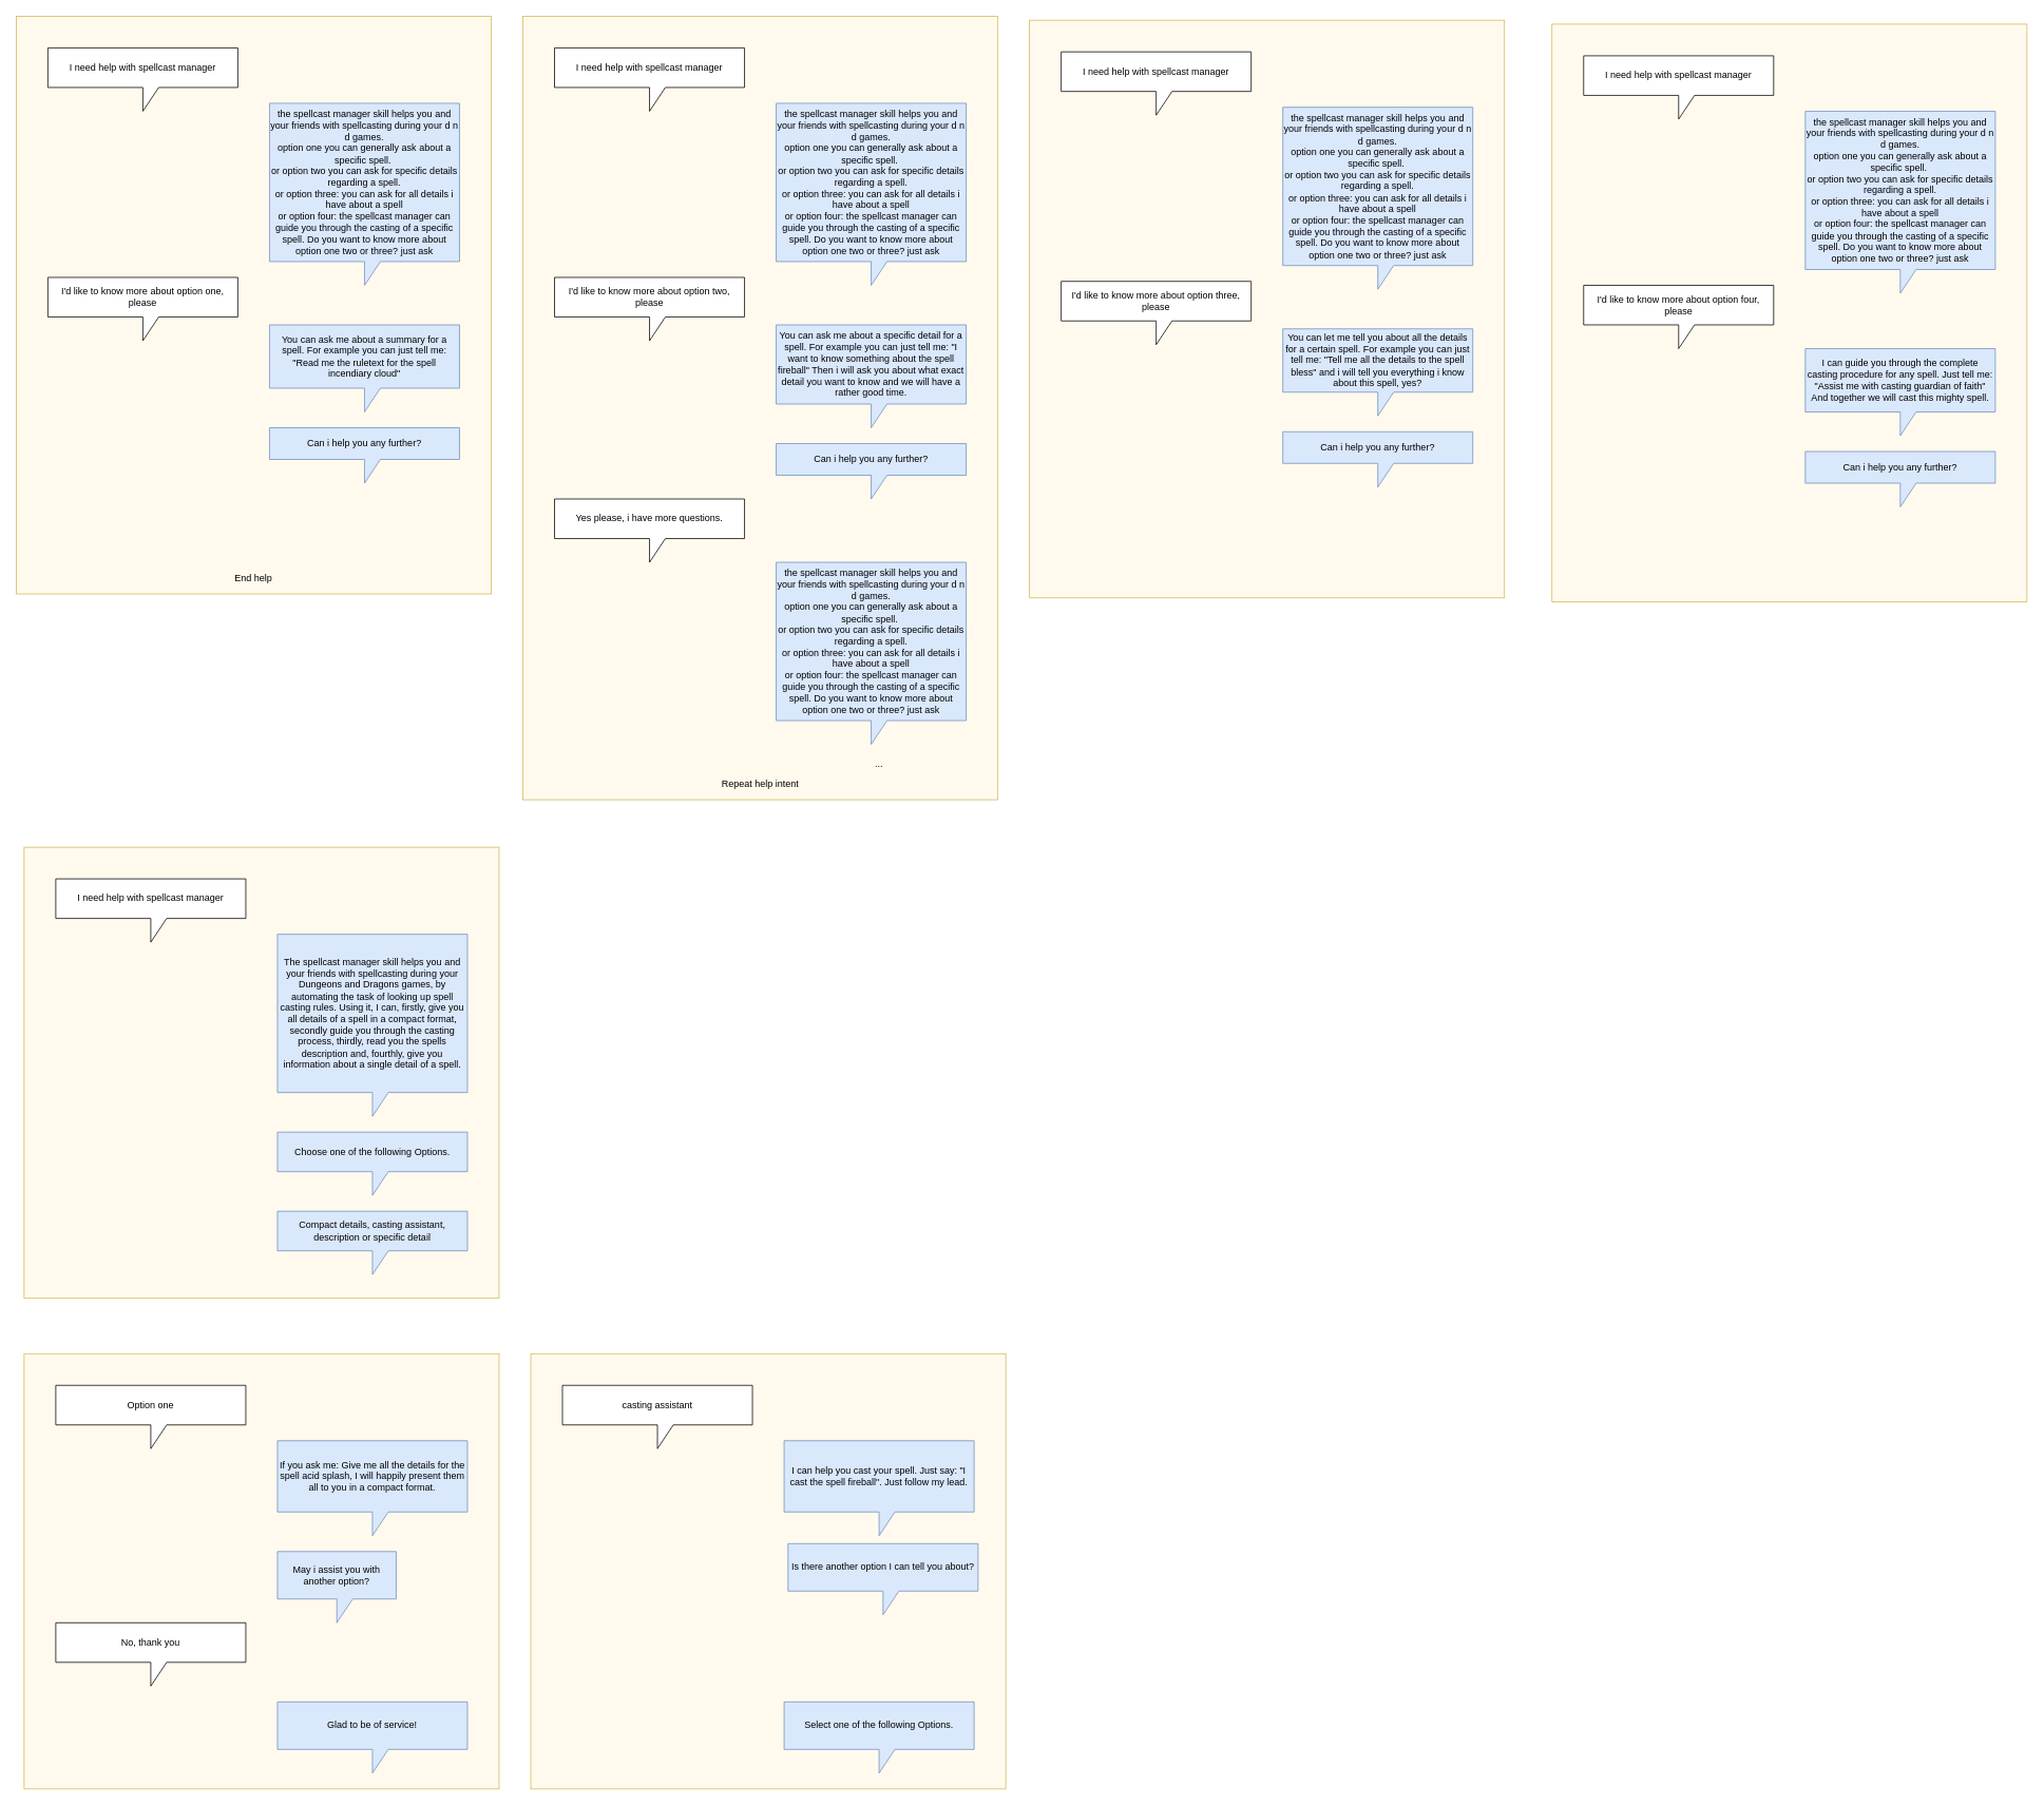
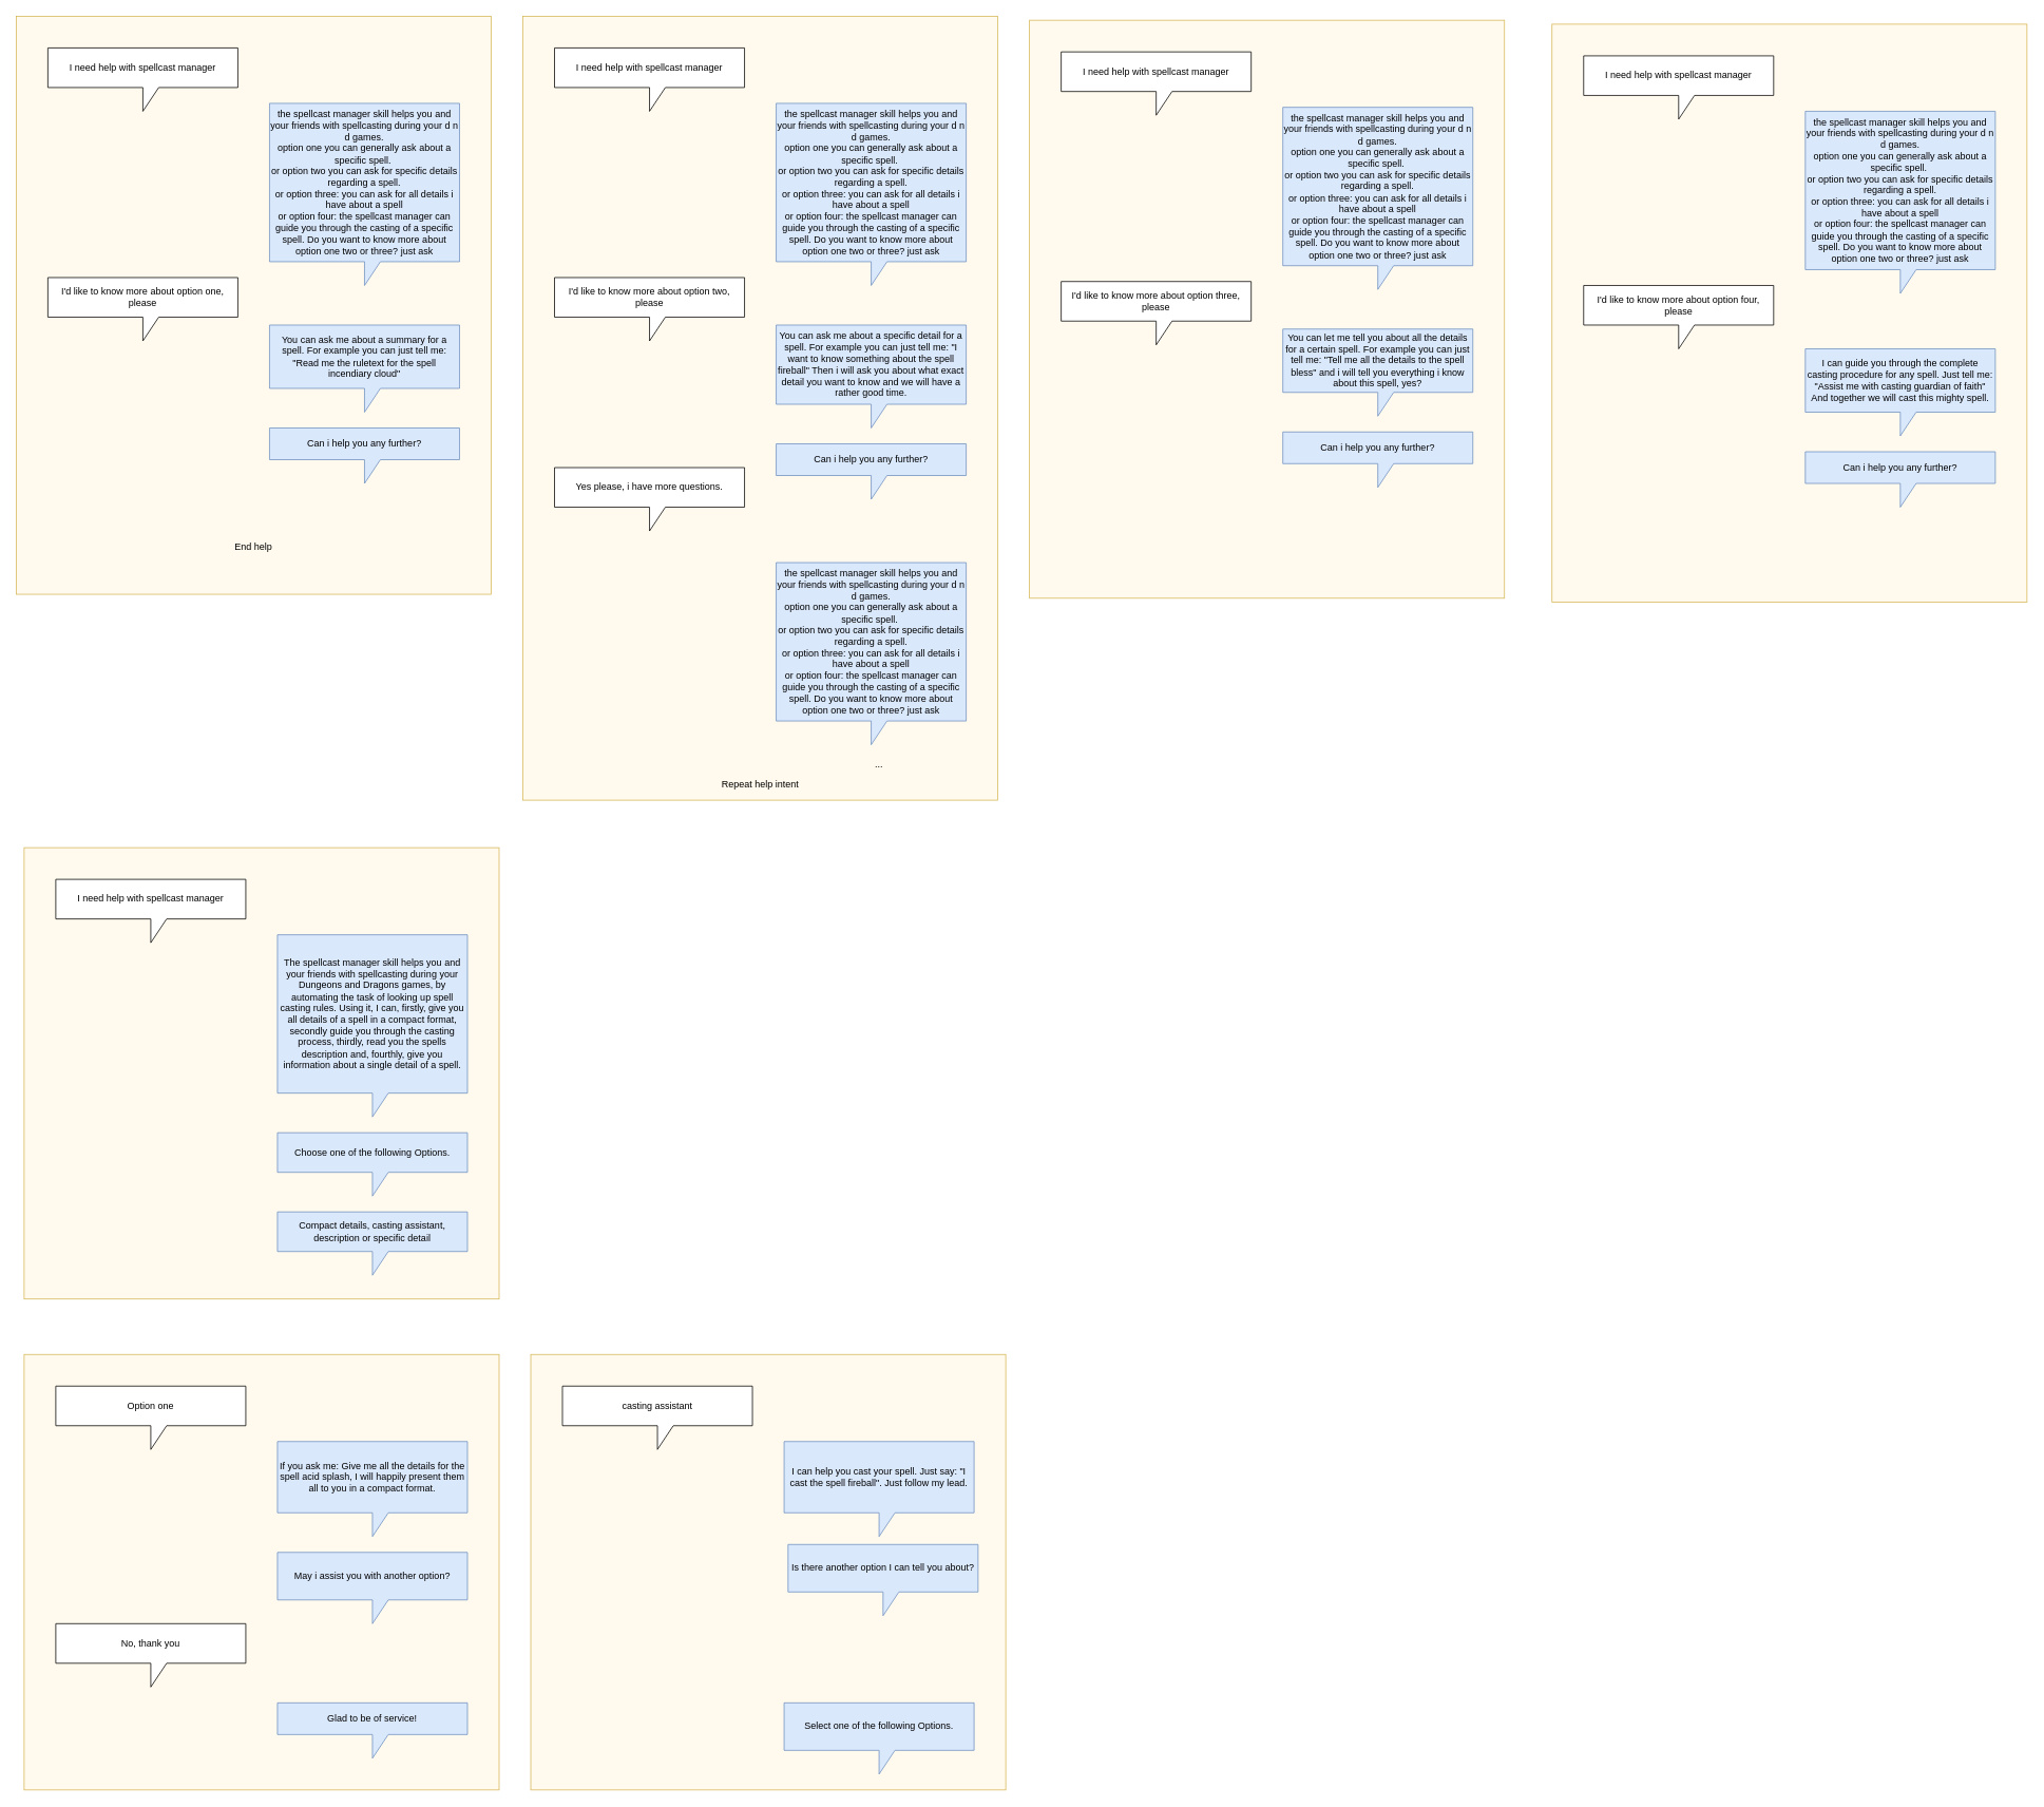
- <mxCell id="27" value="Yes please, i have more questions." style="shape=callout;whiteSpace=wrap;html=1;perimeter=calloutPerimeter;" parent="1" vertex="1"><mxGeometry x="700" y="630" width="240" height="80" as="geometry" /></mxCell>
+ <mxCell id="27" value="Yes please, i have more questions." style="shape=callout;whiteSpace=wrap;html=1;perimeter=calloutPerimeter;" parent="1" vertex="1"><mxGeometry x="700" y="590" width="240" height="80" as="geometry" /></mxCell>
- <mxCell id="6" value="End help" style="text;html=1;strokeColor=none;fillColor=none;align=center;verticalAlign=middle;whiteSpace=wrap;rounded=0;" parent="1" vertex="1"><mxGeometry x="220" y="720" width="200" height="20" as="geometry" /></mxCell>
+ <mxCell id="6" value="End help" style="text;html=1;strokeColor=none;fillColor=none;align=center;verticalAlign=middle;whiteSpace=wrap;rounded=0;" parent="1" vertex="1"><mxGeometry x="220" y="680" width="200" height="20" as="geometry" /></mxCell>
- <mxCell id="42" value="&lt;span&gt;May i assist you with another option?&lt;br&gt;&lt;/span&gt;" style="shape=callout;whiteSpace=wrap;html=1;perimeter=calloutPerimeter;fillColor=#dae8fc;strokeColor=#6c8ebf;size=30;position=0.5;" vertex="1" parent="1"><mxGeometry x="350" y="1960" width="150" height="90" as="geometry" /></mxCell>
+ <mxCell id="42" value="&lt;span&gt;May i assist you with another option?&lt;br&gt;&lt;/span&gt;" style="shape=callout;whiteSpace=wrap;html=1;perimeter=calloutPerimeter;fillColor=#dae8fc;strokeColor=#6c8ebf;size=30;position=0.5;" vertex="1" parent="1"><mxGeometry x="350" y="1960" width="240" height="90" as="geometry" /></mxCell>
- <mxCell id="44" value="&lt;span&gt;Glad to be of service!&lt;br&gt;&lt;/span&gt;" style="shape=callout;whiteSpace=wrap;html=1;perimeter=calloutPerimeter;fillColor=#dae8fc;strokeColor=#6c8ebf;size=30;position=0.5;" vertex="1" parent="1"><mxGeometry x="350" y="2150" width="240" height="90" as="geometry" /></mxCell>
+ <mxCell id="44" value="&lt;span&gt;Glad to be of service!&lt;br&gt;&lt;/span&gt;" style="shape=callout;whiteSpace=wrap;html=1;perimeter=calloutPerimeter;fillColor=#dae8fc;strokeColor=#6c8ebf;size=30;position=0.5;" vertex="1" parent="1"><mxGeometry x="350" y="2150" width="240" height="70" as="geometry" /></mxCell>
